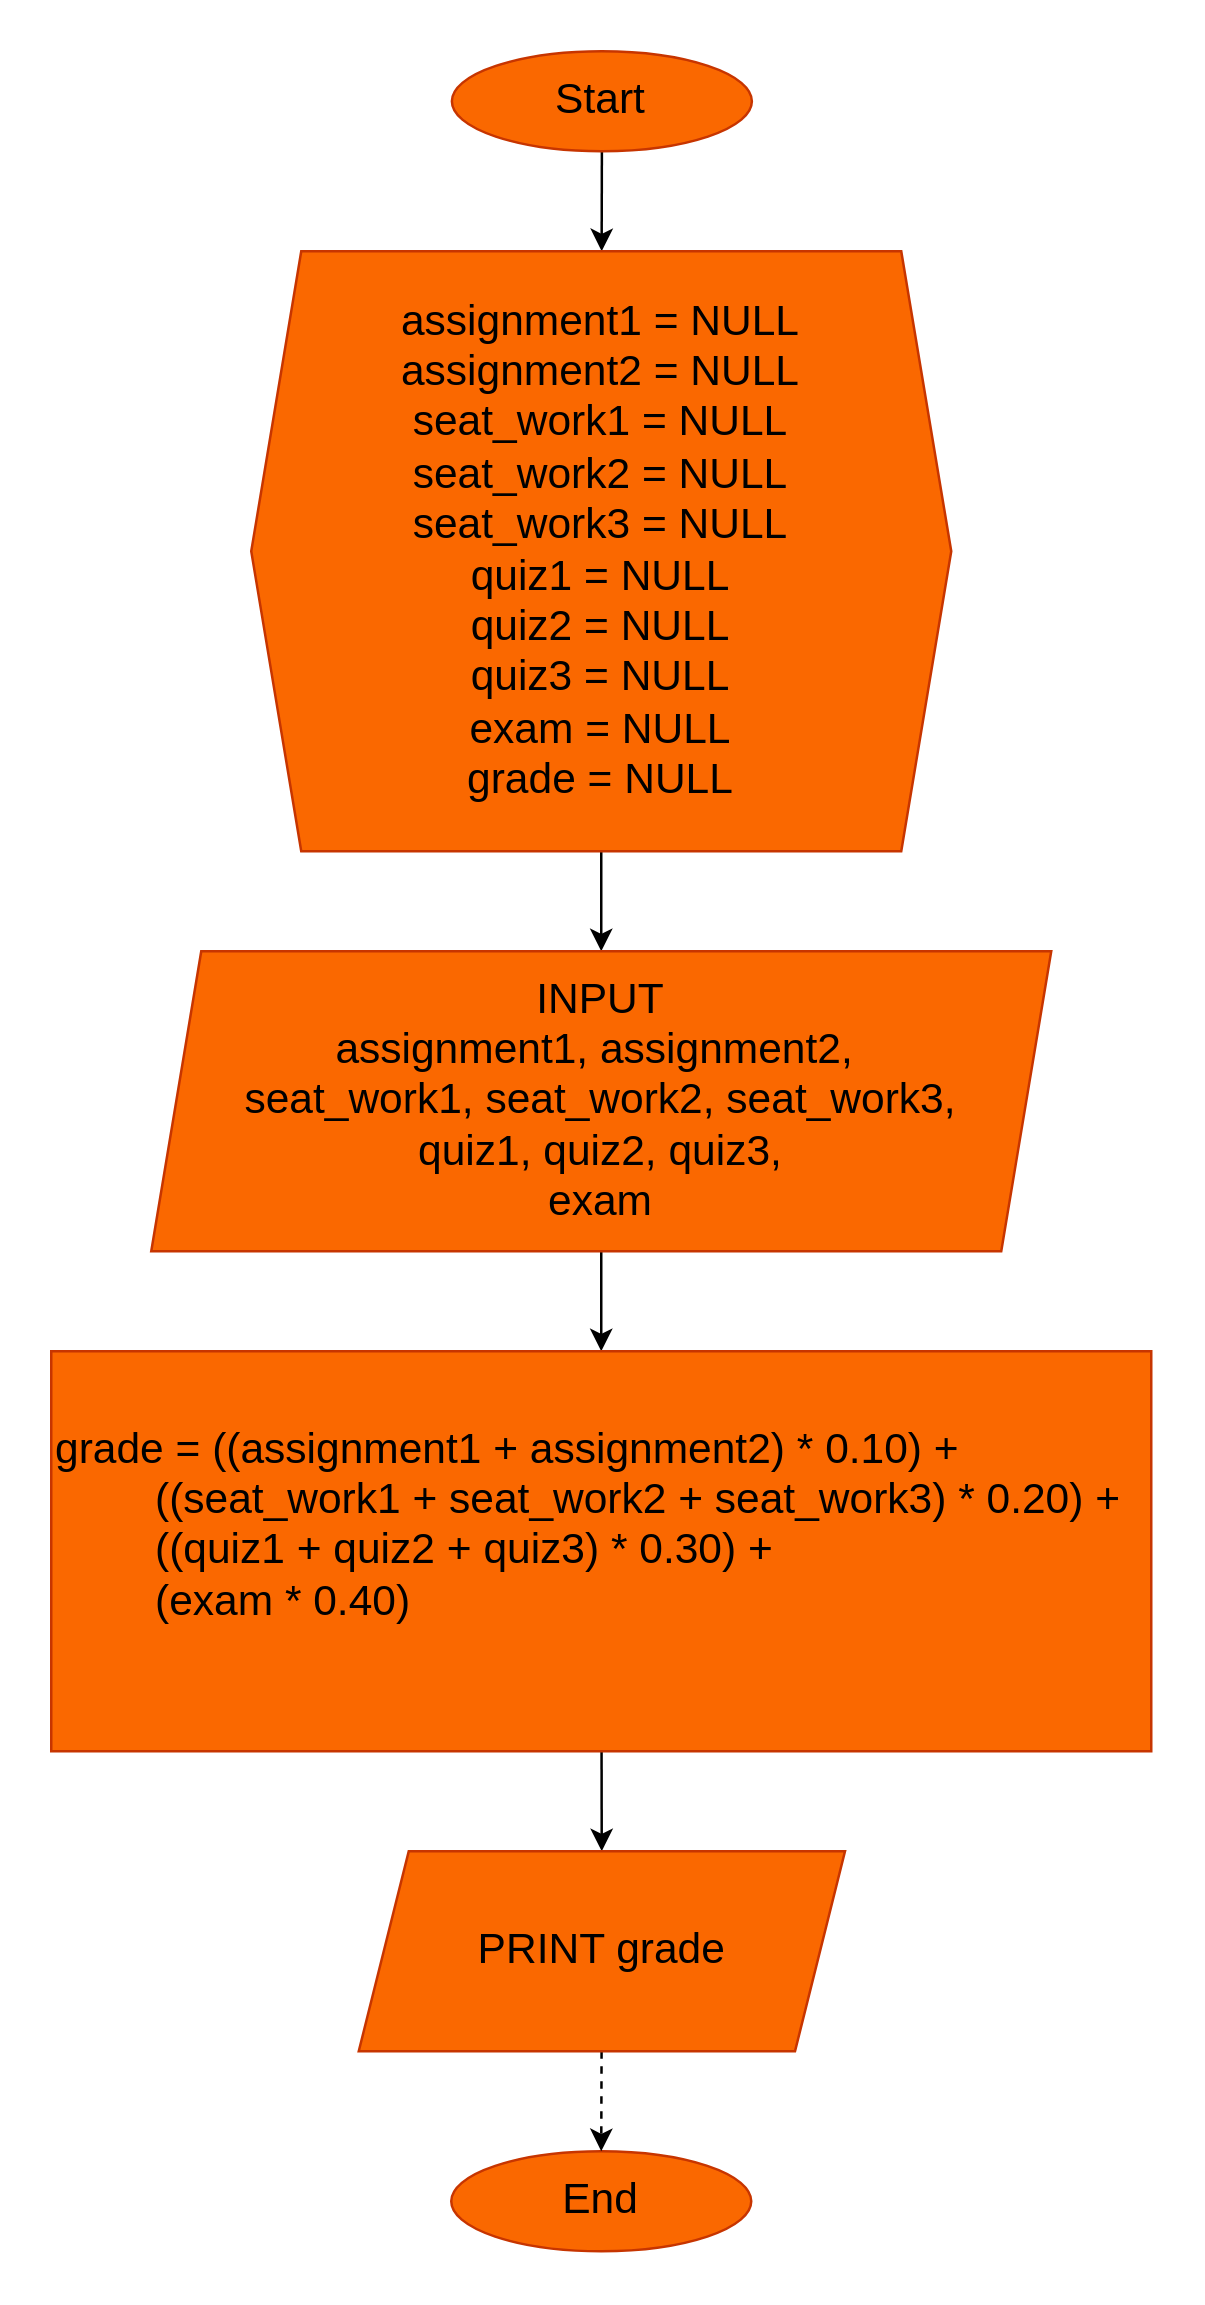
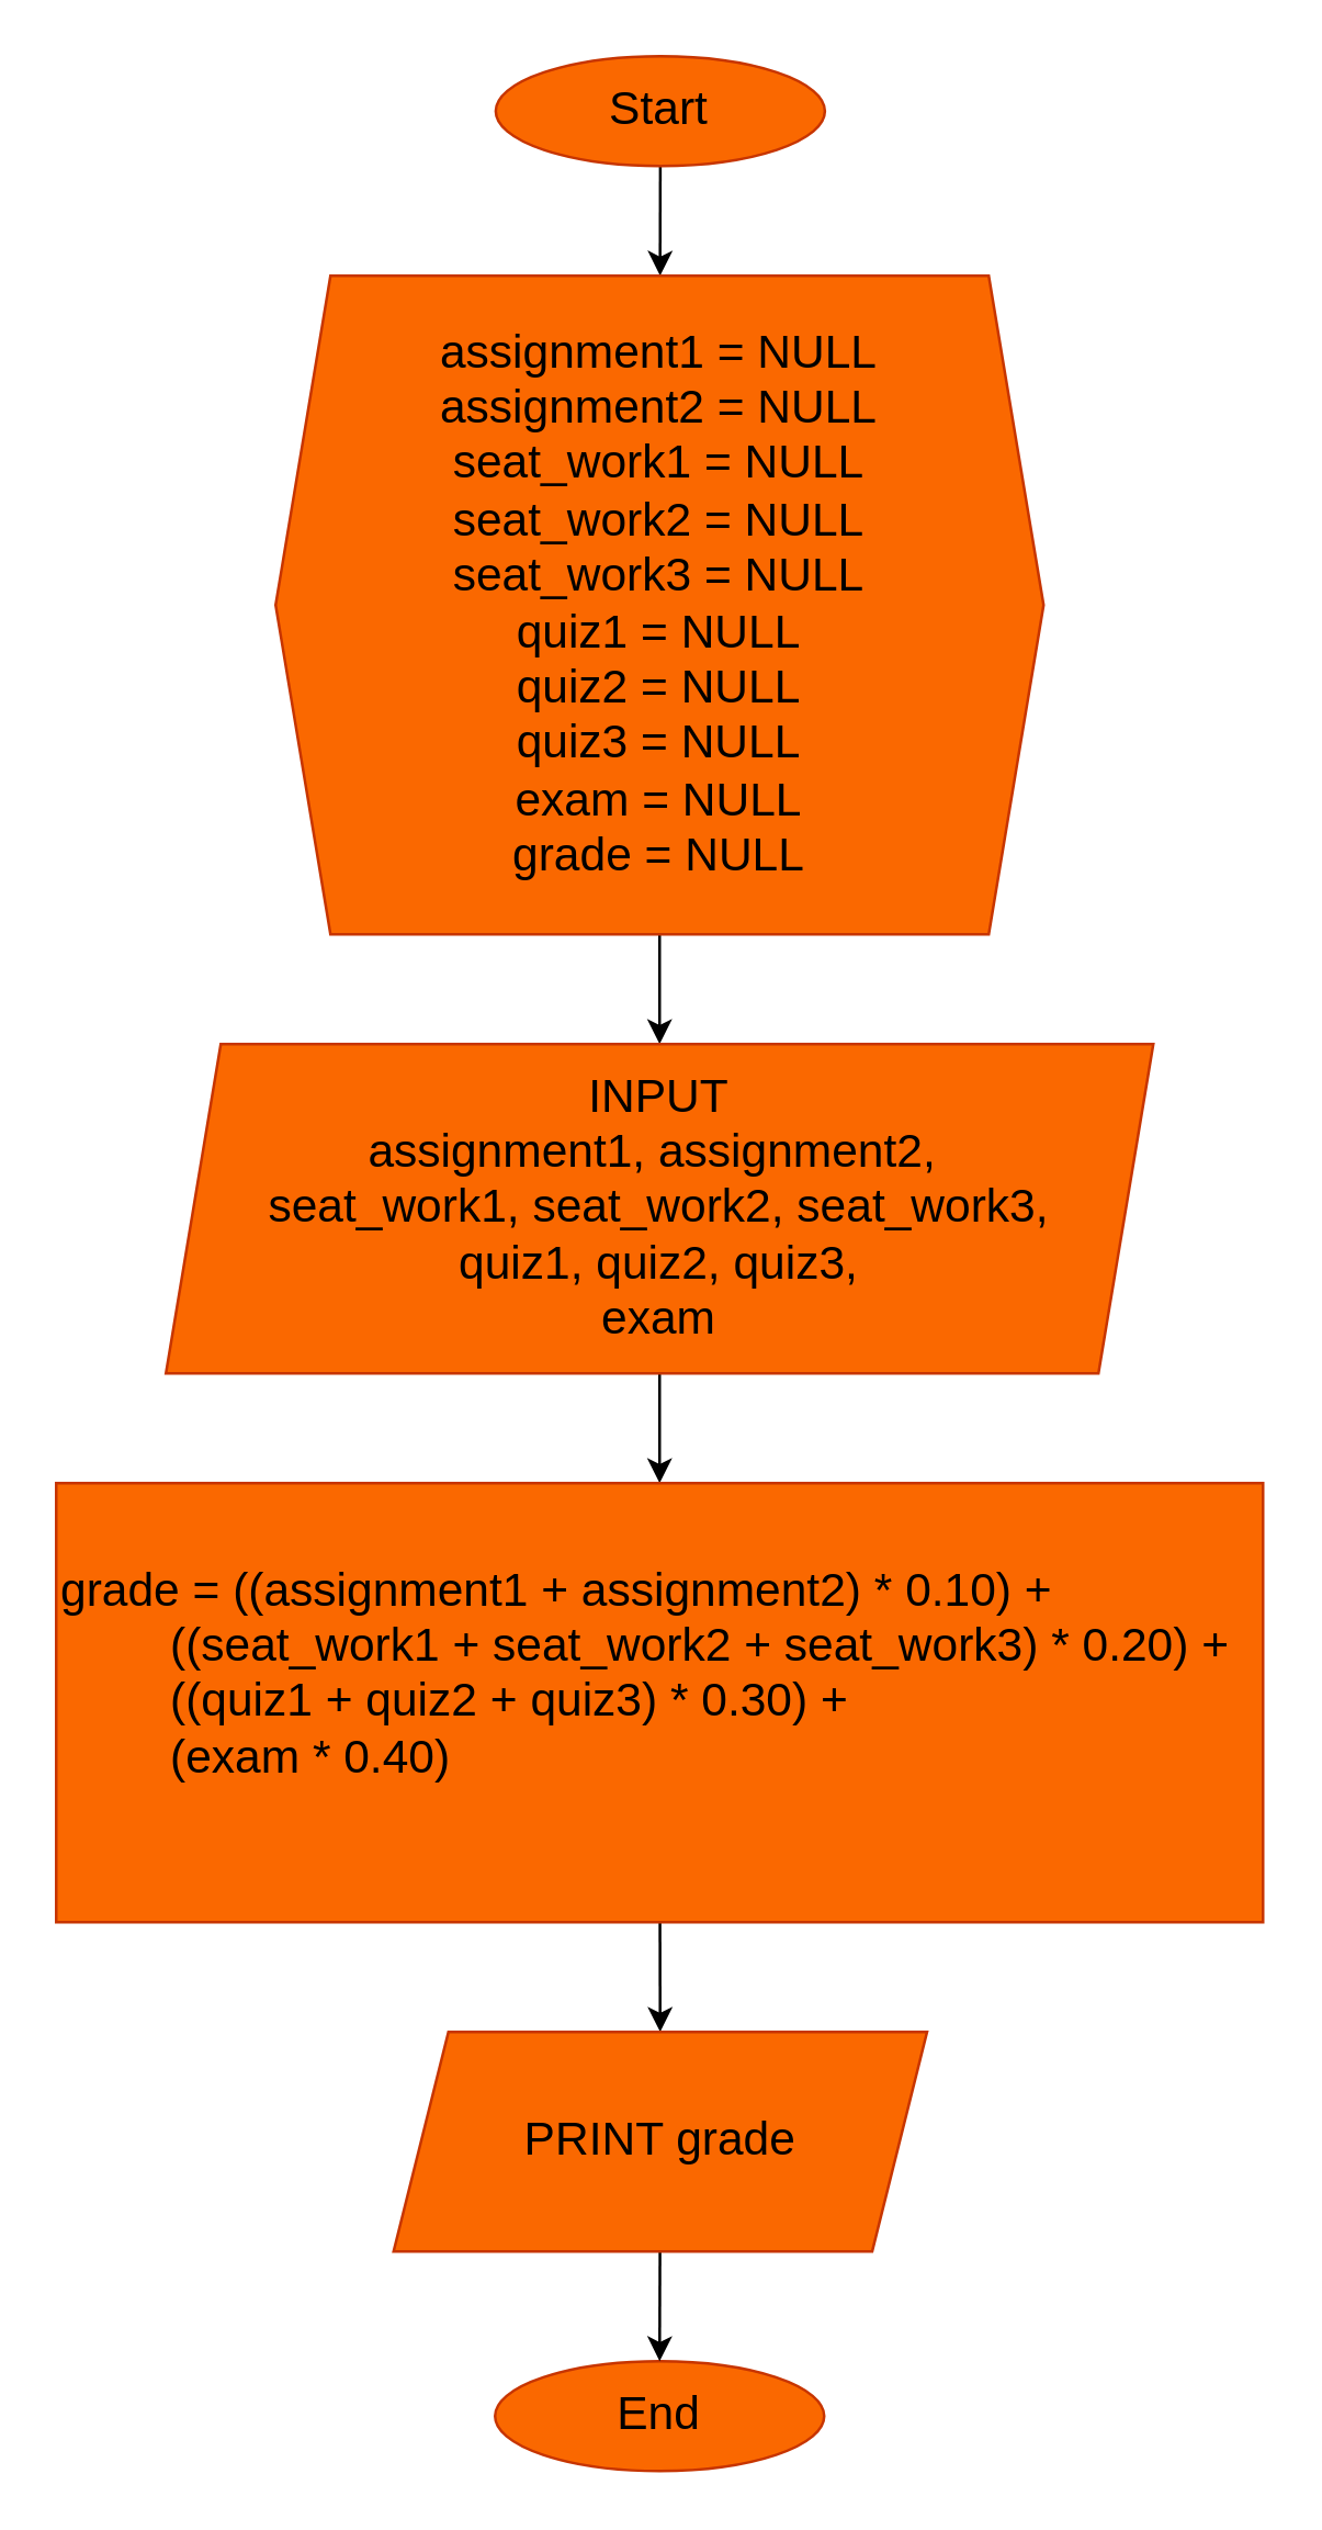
- <mxCell id="11" style="edgeStyle=none;html=1;entryX=0.5;entryY=0;entryDx=0;entryDy=0;fontSize=17;dashed=1;" edge="1" parent="1" source="12" target="4"><mxGeometry relative="1" as="geometry" /></mxCell>
+ <mxCell id="11" style="edgeStyle=none;html=1;entryX=0.5;entryY=0;entryDx=0;entryDy=0;fontSize=17;" edge="1" parent="1" source="12" target="4"><mxGeometry relative="1" as="geometry" /></mxCell>
